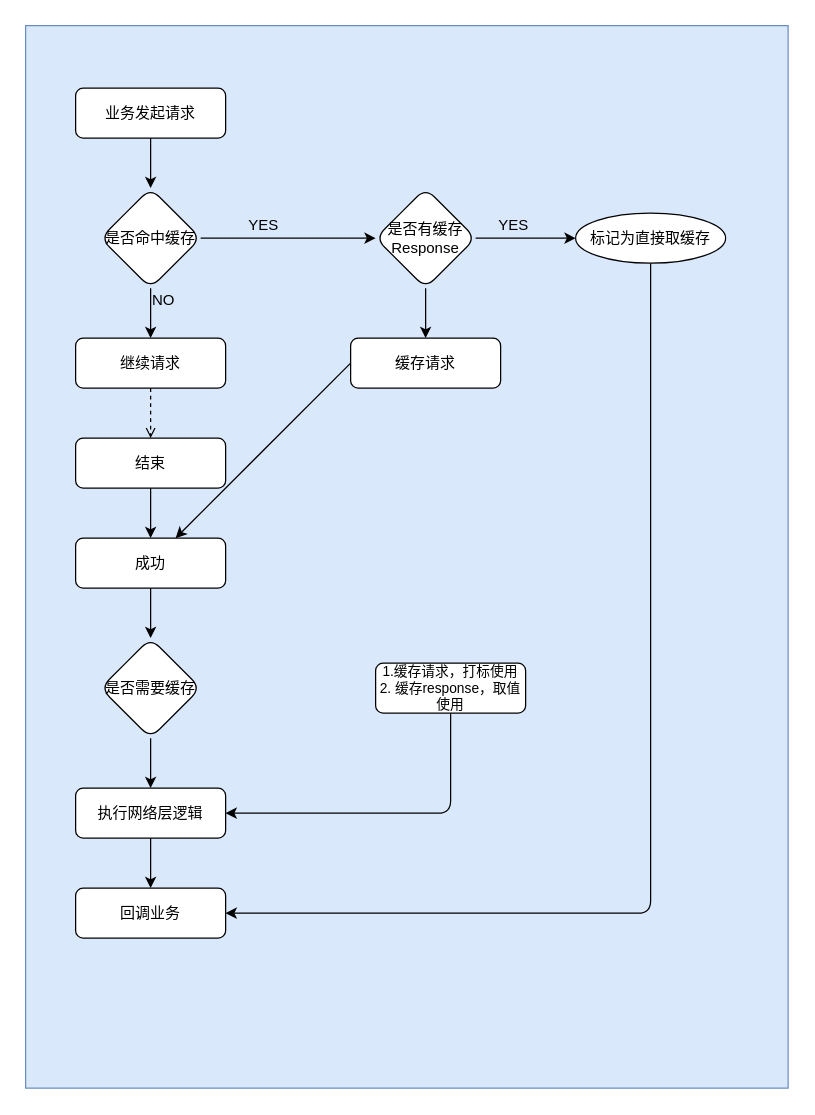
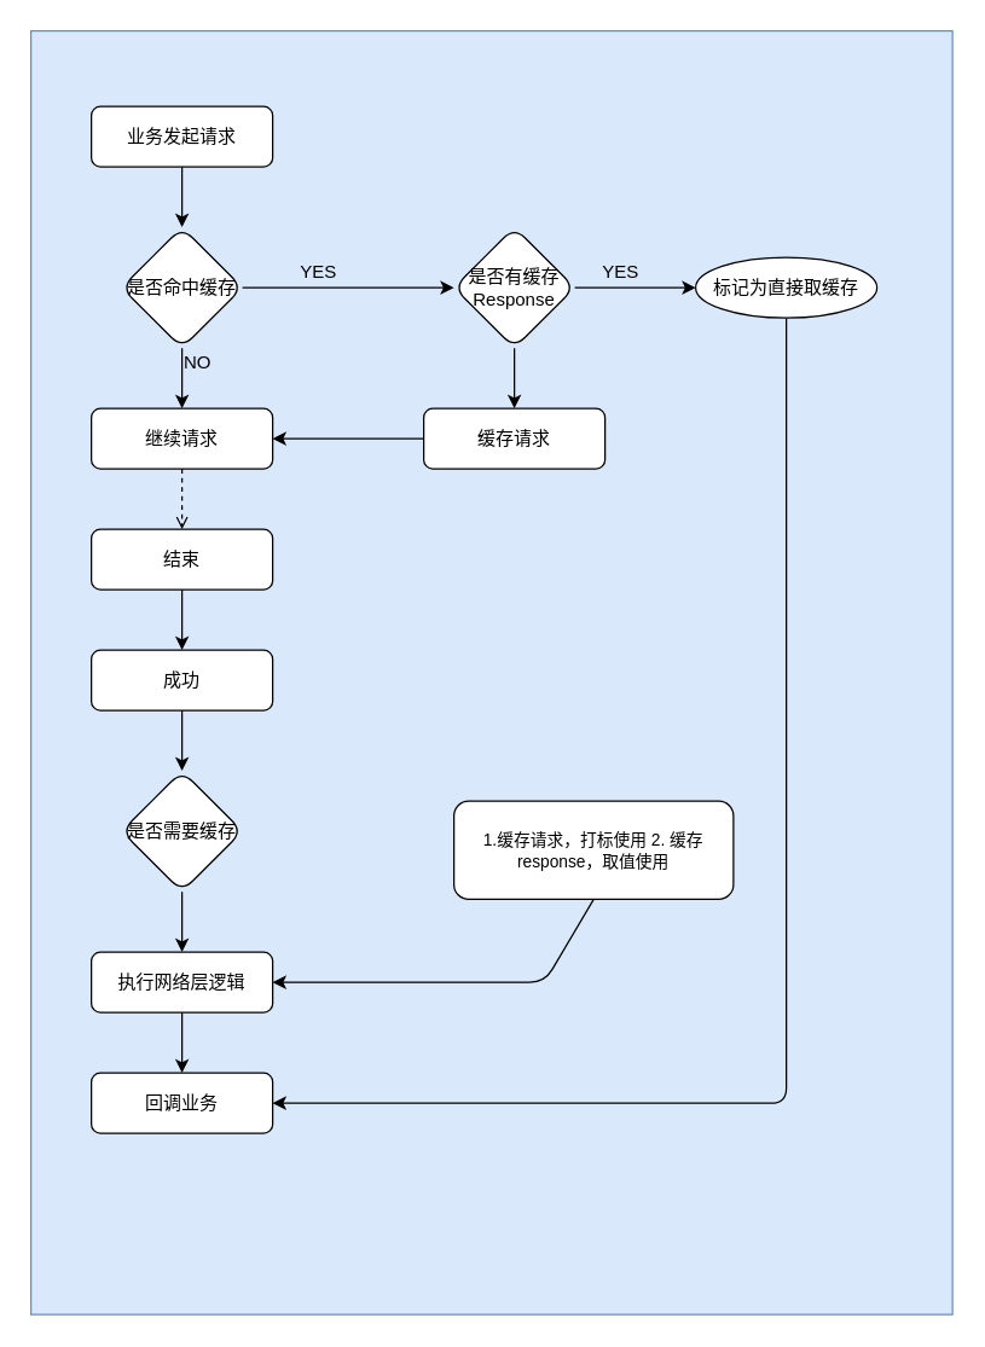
- <mxCell id="15" value="" style="endArrow=classic;html=1;rounded=0;exitX=0;exitY=0.5;exitDx=0;exitDy=0;" edge="1" parent="1" source="22" target="6"><mxGeometry width="50" height="50" relative="1" as="geometry"><mxPoint x="570" y="290" as="sourcePoint" /><mxPoint x="620" y="240" as="targetPoint" /></mxGeometry></mxCell>
+ <mxCell id="15" value="" style="endArrow=classic;html=1;rounded=0;exitX=0;exitY=0.5;exitDx=0;exitDy=0;entryX=1;entryY=0.5;entryDx=0;entryDy=0;" edge="1" parent="1" source="22" target="8"><mxGeometry width="50" height="50" relative="1" as="geometry"><mxPoint x="570" y="290" as="sourcePoint" /><mxPoint x="620" y="240" as="targetPoint" /></mxGeometry></mxCell>
- <mxCell id="4" value="&lt;font style=&quot;font-size: 11px;&quot;&gt;1.缓存请求，打标使用 2. 缓存response，取值使用&lt;/font&gt;" style="rounded=1;whiteSpace=wrap;html=1;fontSize=6;" vertex="1" parent="1"><mxGeometry x="300" y="530" width="120" height="40" as="geometry" /></mxCell>
+ <mxCell id="4" value="&lt;font style=&quot;font-size: 11px;&quot;&gt;1.缓存请求，打标使用 2. 缓存response，取值使用&lt;/font&gt;" style="rounded=1;whiteSpace=wrap;html=1;fontSize=6;" vertex="1" parent="1"><mxGeometry x="300" y="530" width="185" height="65" as="geometry" /></mxCell>
